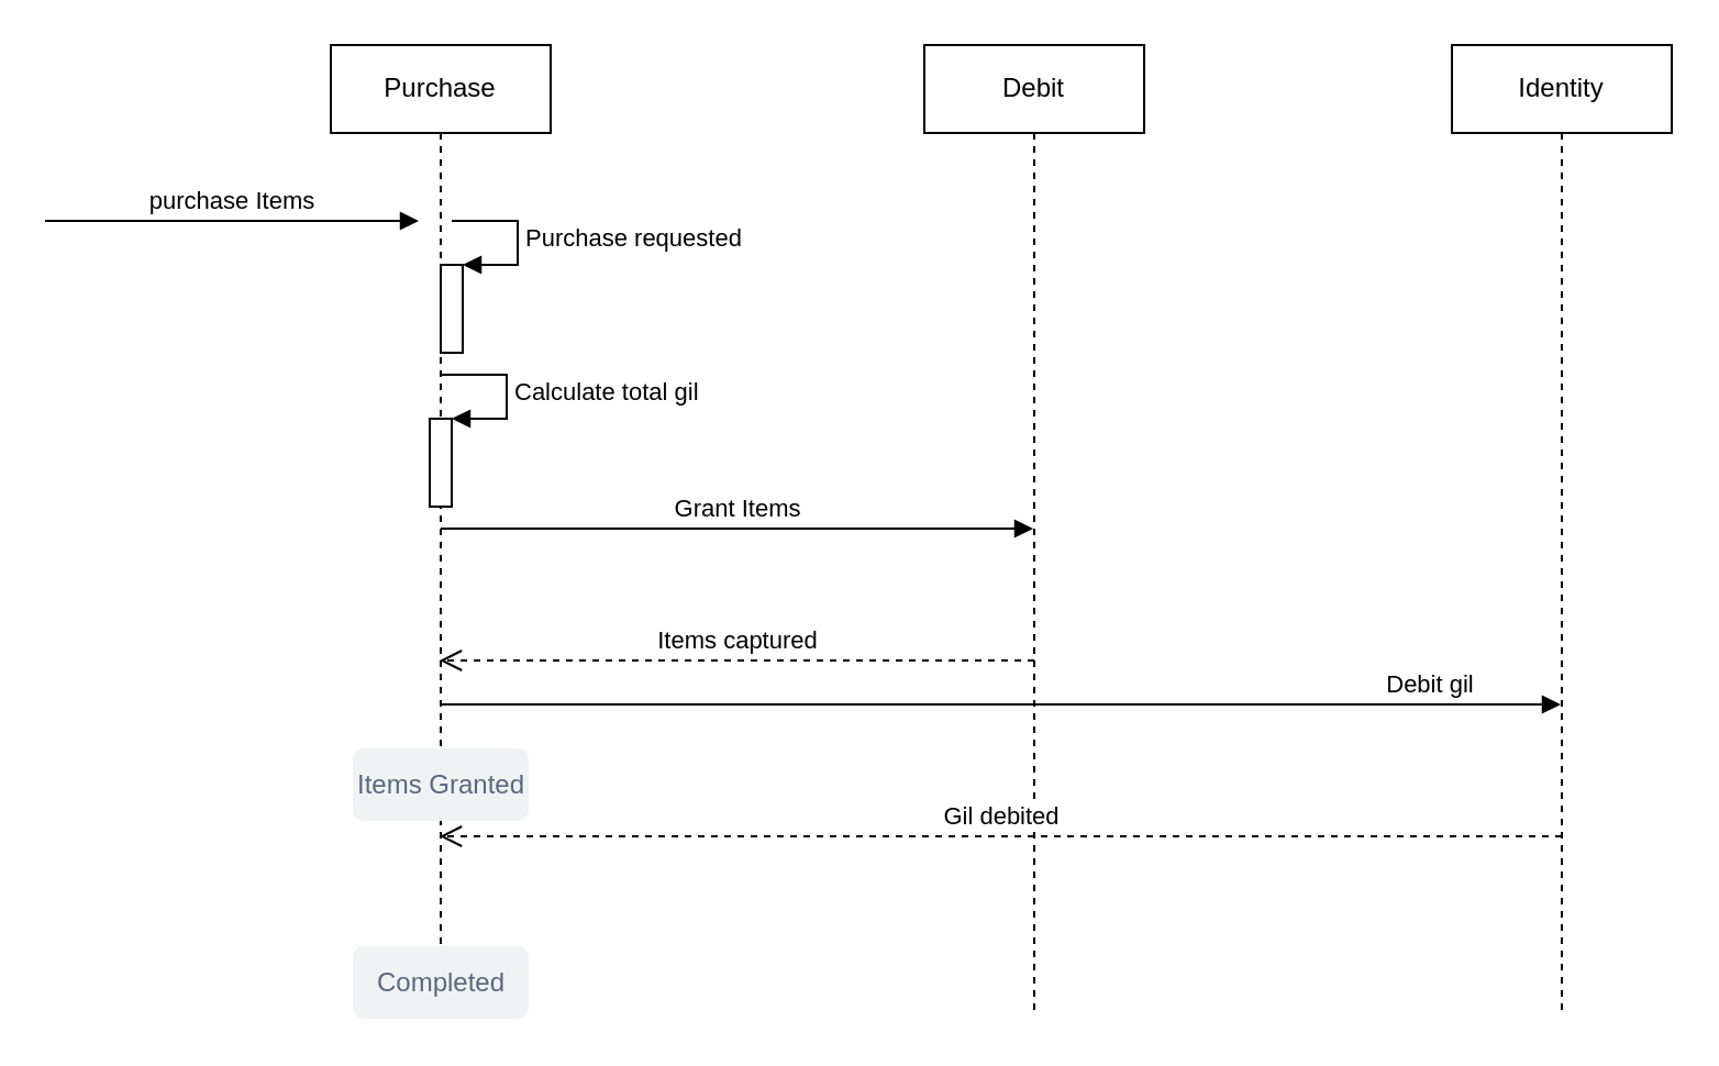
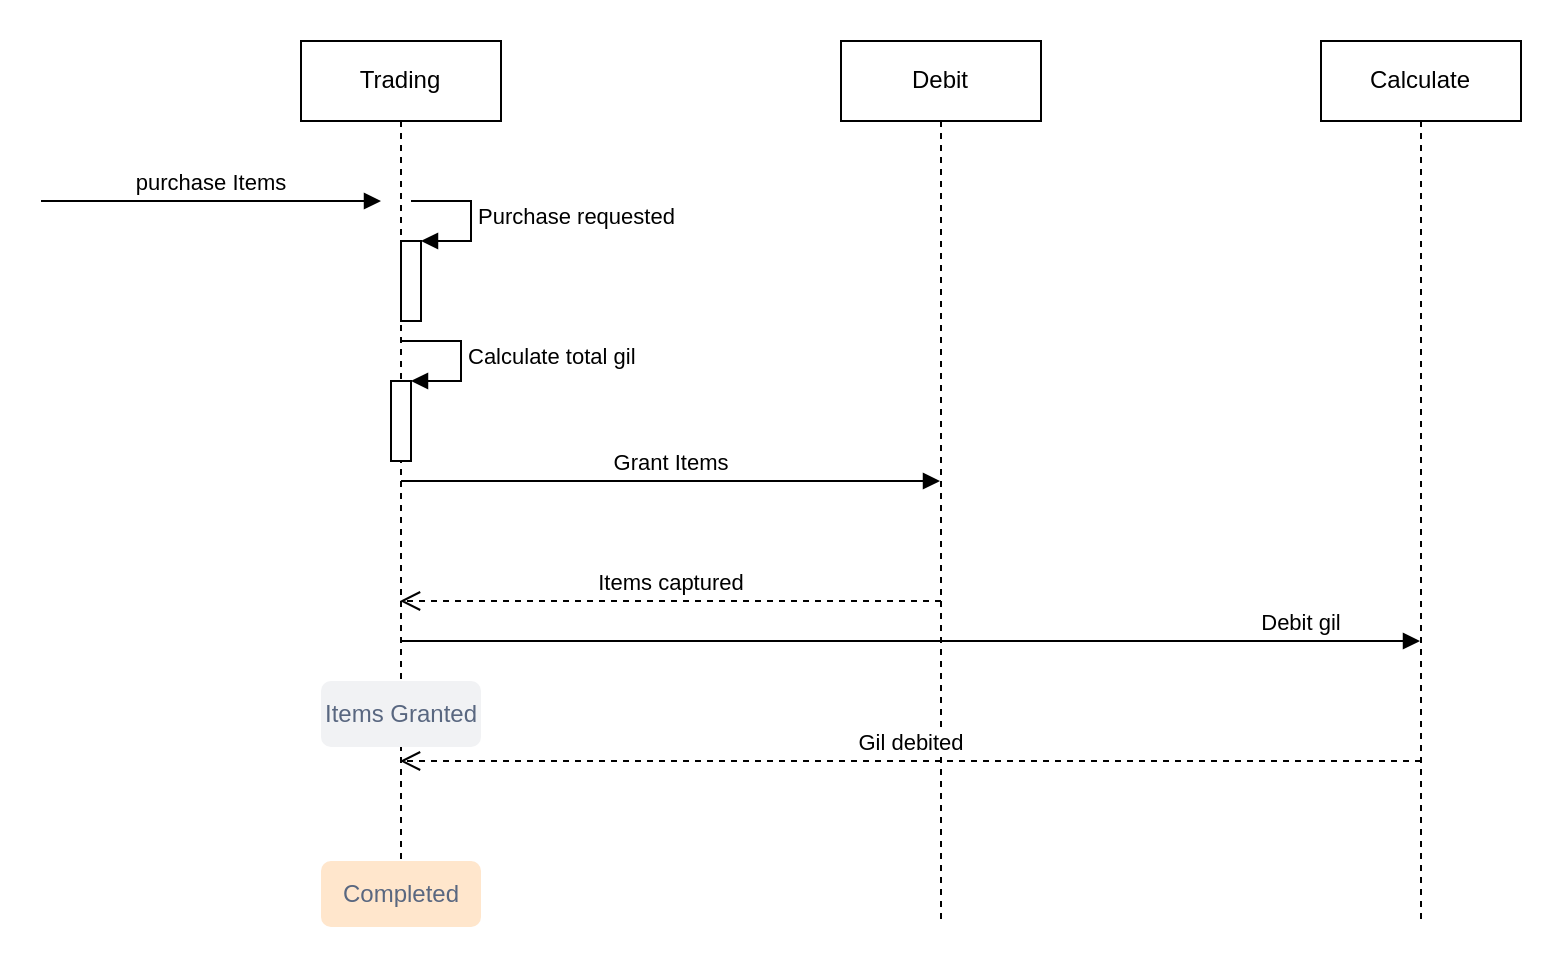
- <mxCell id="2" value="Purchase" style="shape=umlLifeline;perimeter=lifelinePerimeter;whiteSpace=wrap;html=1;container=1;collapsible=0;recursiveResize=0;outlineConnect=0;" parent="1" vertex="1"><mxGeometry x="150" y="20" width="100" height="440" as="geometry" /></mxCell>
+ <mxCell id="2" value="Trading" style="shape=umlLifeline;perimeter=lifelinePerimeter;whiteSpace=wrap;html=1;container=1;collapsible=0;recursiveResize=0;outlineConnect=0;" parent="1" vertex="1"><mxGeometry x="150" y="20" width="100" height="440" as="geometry" /></mxCell>
- <mxCell id="10" value="Identity" style="shape=umlLifeline;perimeter=lifelinePerimeter;whiteSpace=wrap;html=1;container=1;collapsible=0;recursiveResize=0;outlineConnect=0;" parent="1" vertex="1"><mxGeometry x="660" y="20" width="100" height="440" as="geometry" /></mxCell>
+ <mxCell id="10" value="Calculate" style="shape=umlLifeline;perimeter=lifelinePerimeter;whiteSpace=wrap;html=1;container=1;collapsible=0;recursiveResize=0;outlineConnect=0;" parent="1" vertex="1"><mxGeometry x="660" y="20" width="100" height="440" as="geometry" /></mxCell>
- <mxCell id="15" value="Completed" style="rounded=1;align=center;fillColor=#F1F2F4;strokeColor=none;html=1;fontColor=#596780;fontSize=12" vertex="1" parent="1"><mxGeometry x="160" y="430" width="80" height="33" as="geometry" /></mxCell>
+ <mxCell id="15" value="Completed" style="rounded=1;align=center;fillColor=#ffe6cc;strokeColor=none;html=1;fontColor=#596780;fontSize=12;" vertex="1" parent="1"><mxGeometry x="160" y="430" width="80" height="33" as="geometry" /></mxCell>
